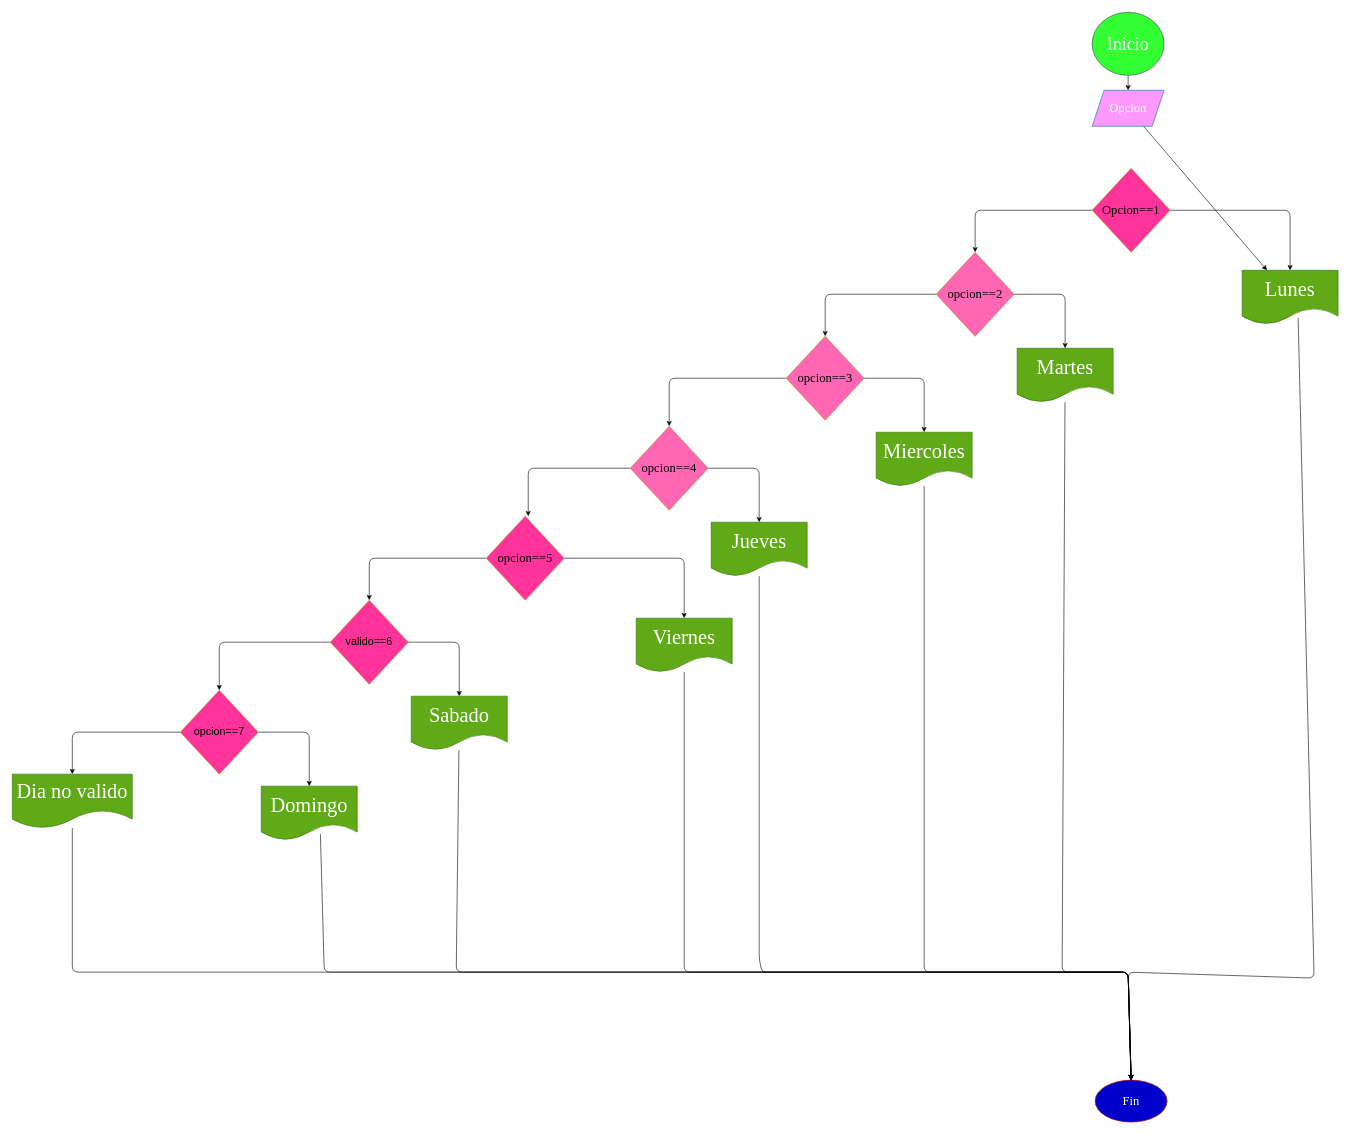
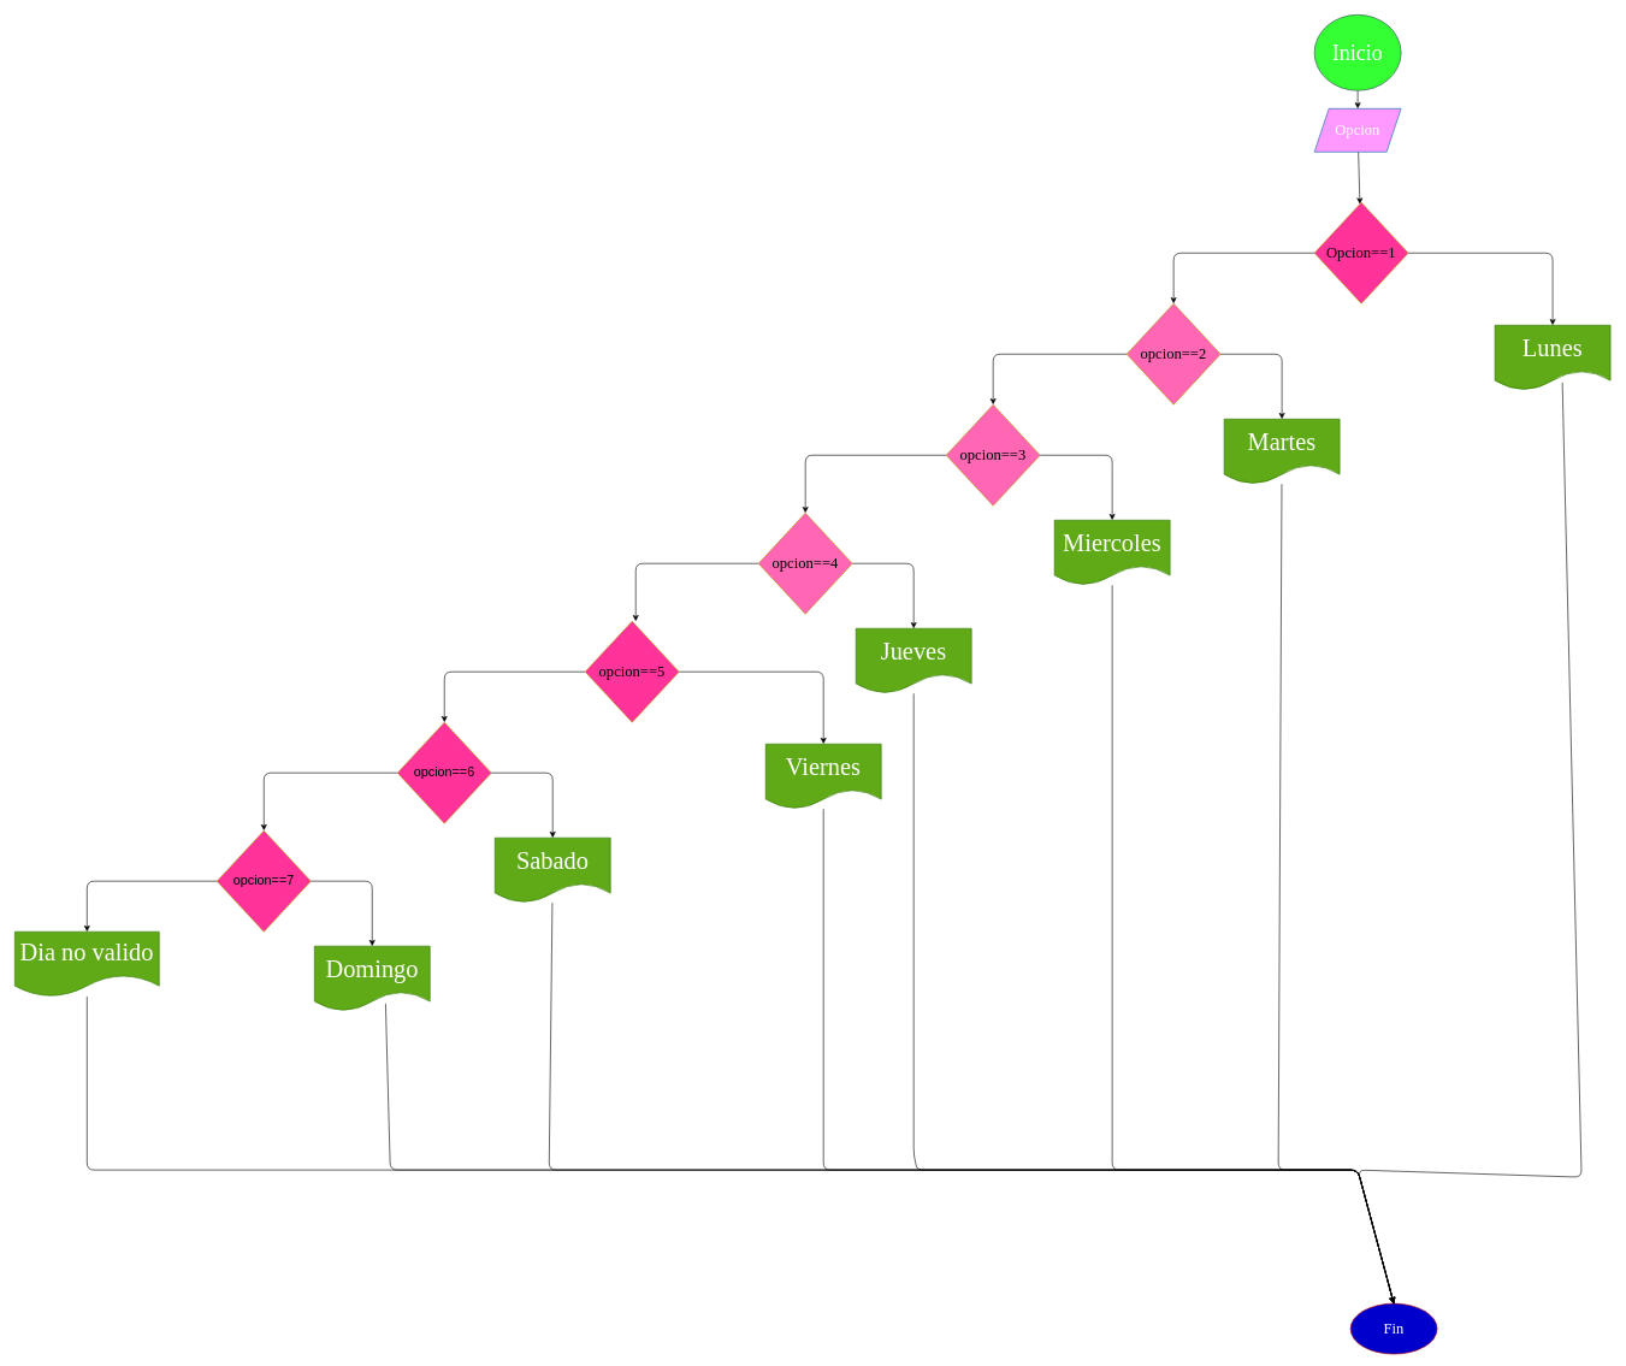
- <mxCell id="4" style="edgeStyle=none;html=1;fontSize=18;" parent="1" source="5" target="16" edge="1"><mxGeometry relative="1" as="geometry" /></mxCell>
+ <mxCell id="4" style="edgeStyle=none;html=1;fontSize=18;" parent="1" source="5" target="8" edge="1"><mxGeometry relative="1" as="geometry" /></mxCell>
- <mxCell id="34" value="valido==6" style="rhombus;whiteSpace=wrap;html=1;fontSize=18;fillColor=#FF3399;fontColor=#000000;strokeColor=#B09500;" parent="1" vertex="1"><mxGeometry x="550" y="1000" width="130" height="140" as="geometry" /></mxCell>
+ <mxCell id="34" value="opcion==6" style="rhombus;whiteSpace=wrap;html=1;fontSize=18;fillColor=#FF3399;fontColor=#000000;strokeColor=#B09500;" parent="1" vertex="1"><mxGeometry x="550" y="1000" width="130" height="140" as="geometry" /></mxCell>
- <mxCell id="9" value="Fin" style="ellipse;whiteSpace=wrap;html=1;fontSize=21;fillColor=#0000CC;fontColor=#ffffff;strokeColor=#B20000;fontFamily=Comic Sans MS;" parent="1" vertex="1"><mxGeometry x="1825" y="1800" width="120" height="70" as="geometry" /></mxCell>
+ <mxCell id="9" value="Fin" style="ellipse;whiteSpace=wrap;html=1;fontSize=21;fillColor=#0000CC;fontColor=#ffffff;strokeColor=#B20000;fontFamily=Comic Sans MS;" parent="1" vertex="1"><mxGeometry x="1870" y="1805" width="120" height="70" as="geometry" /></mxCell>
